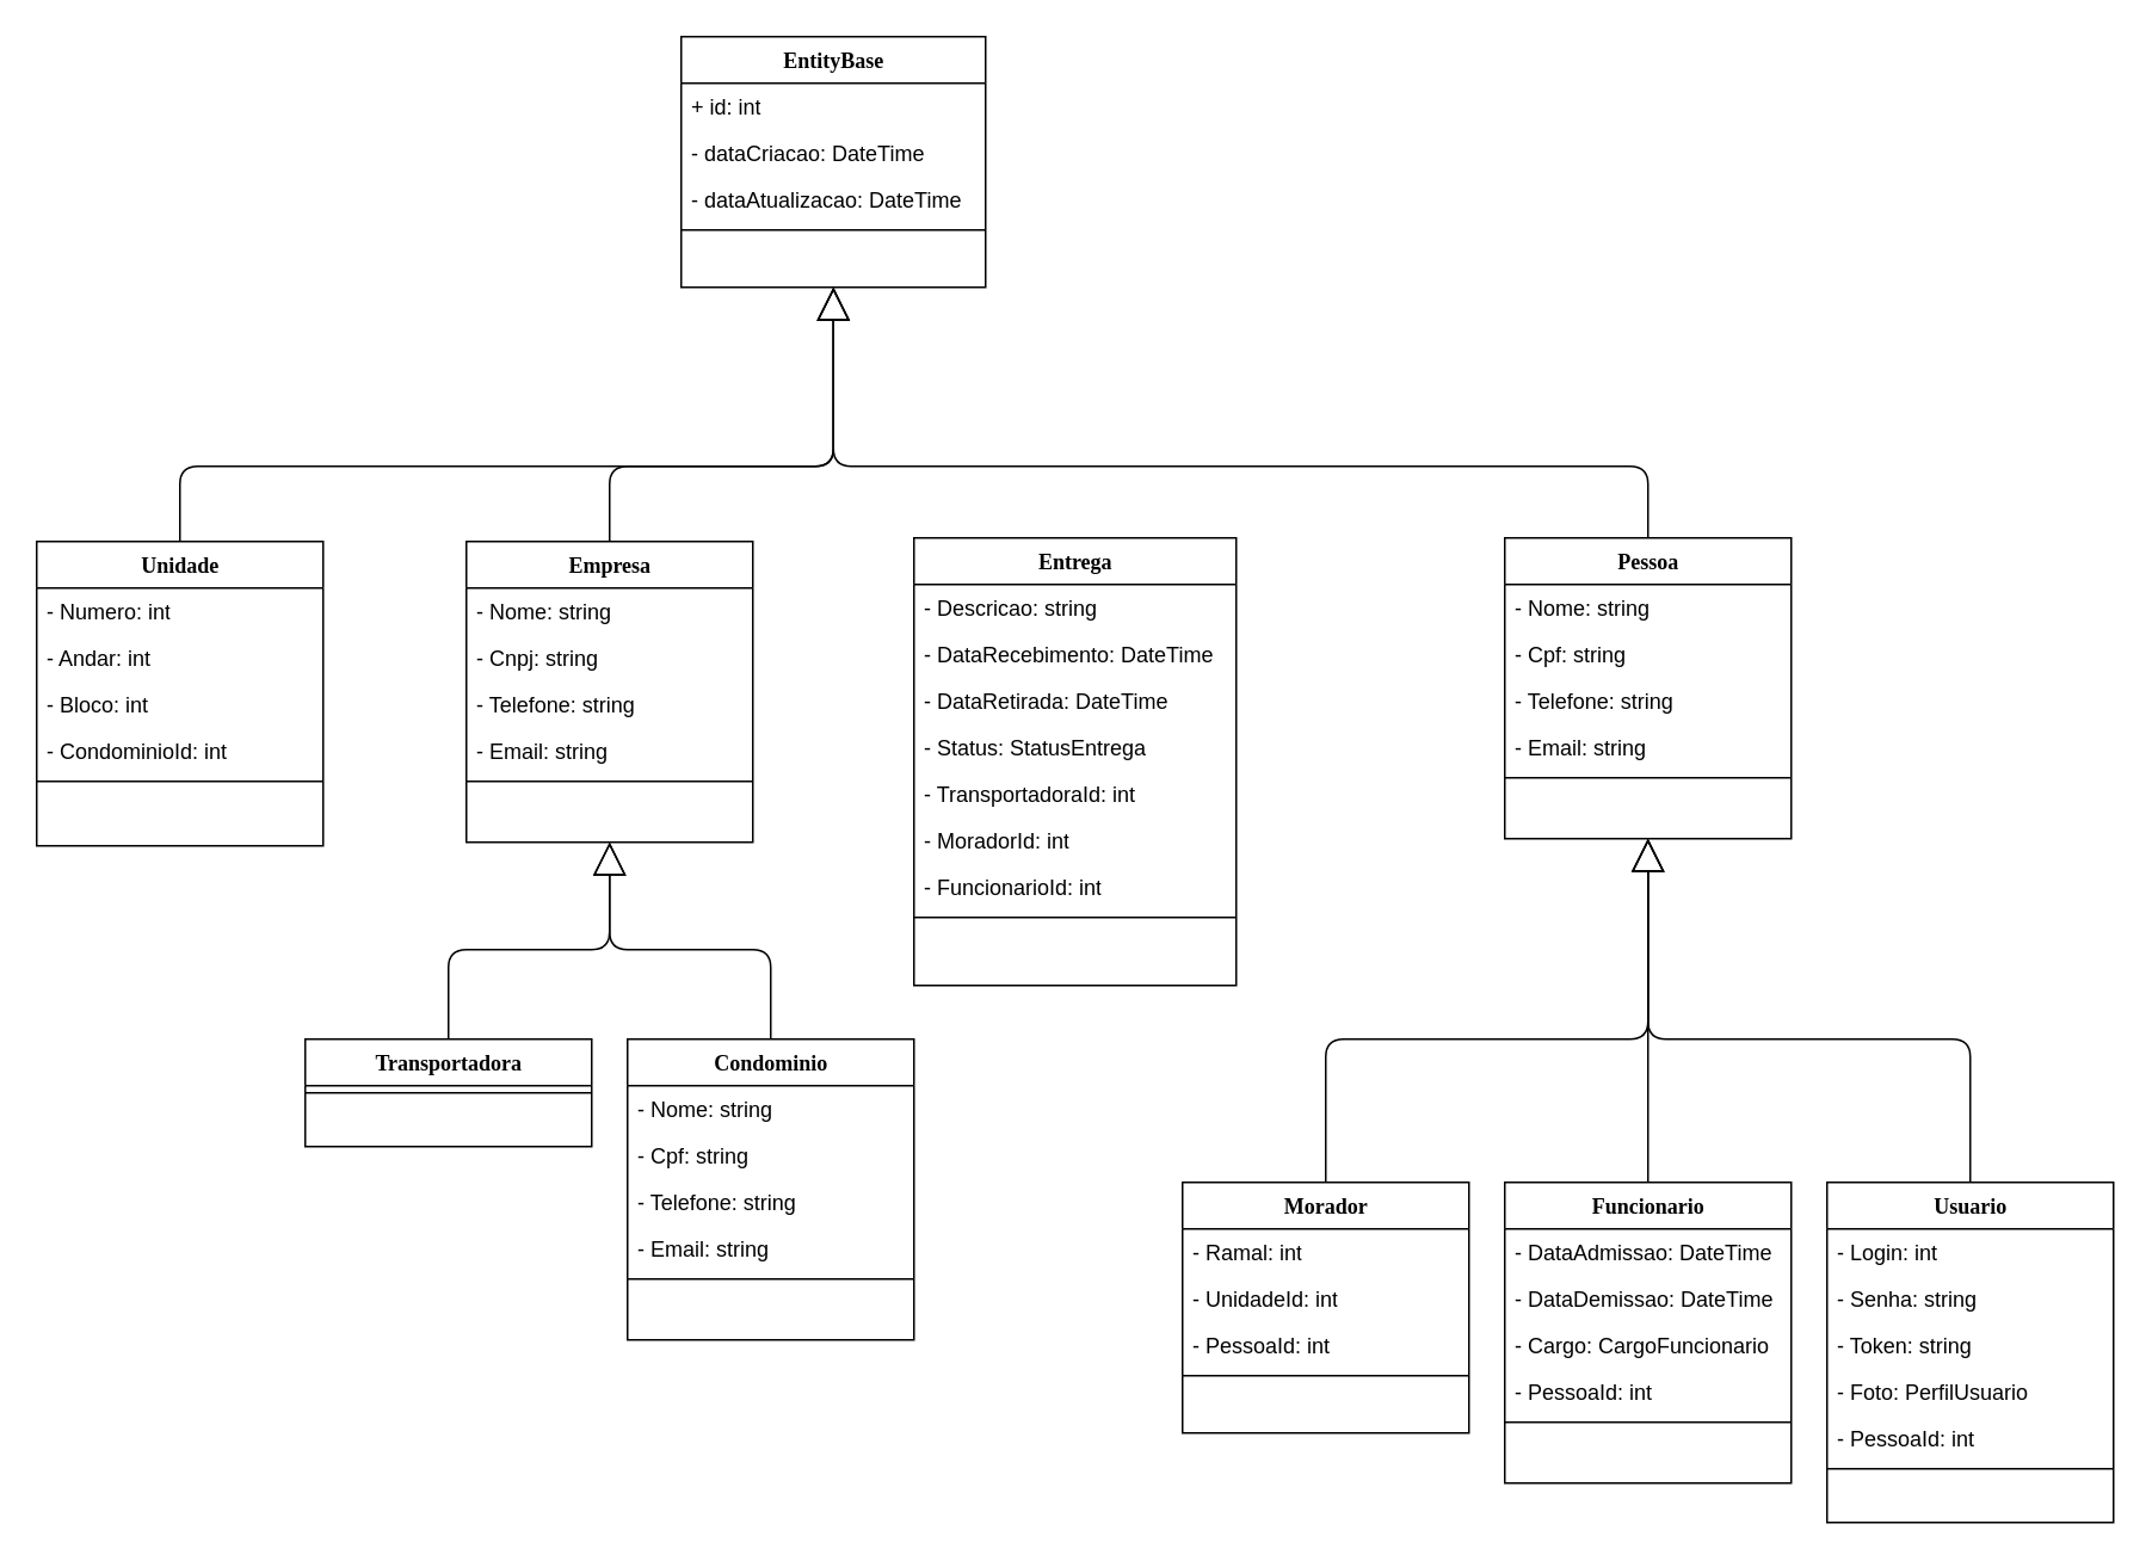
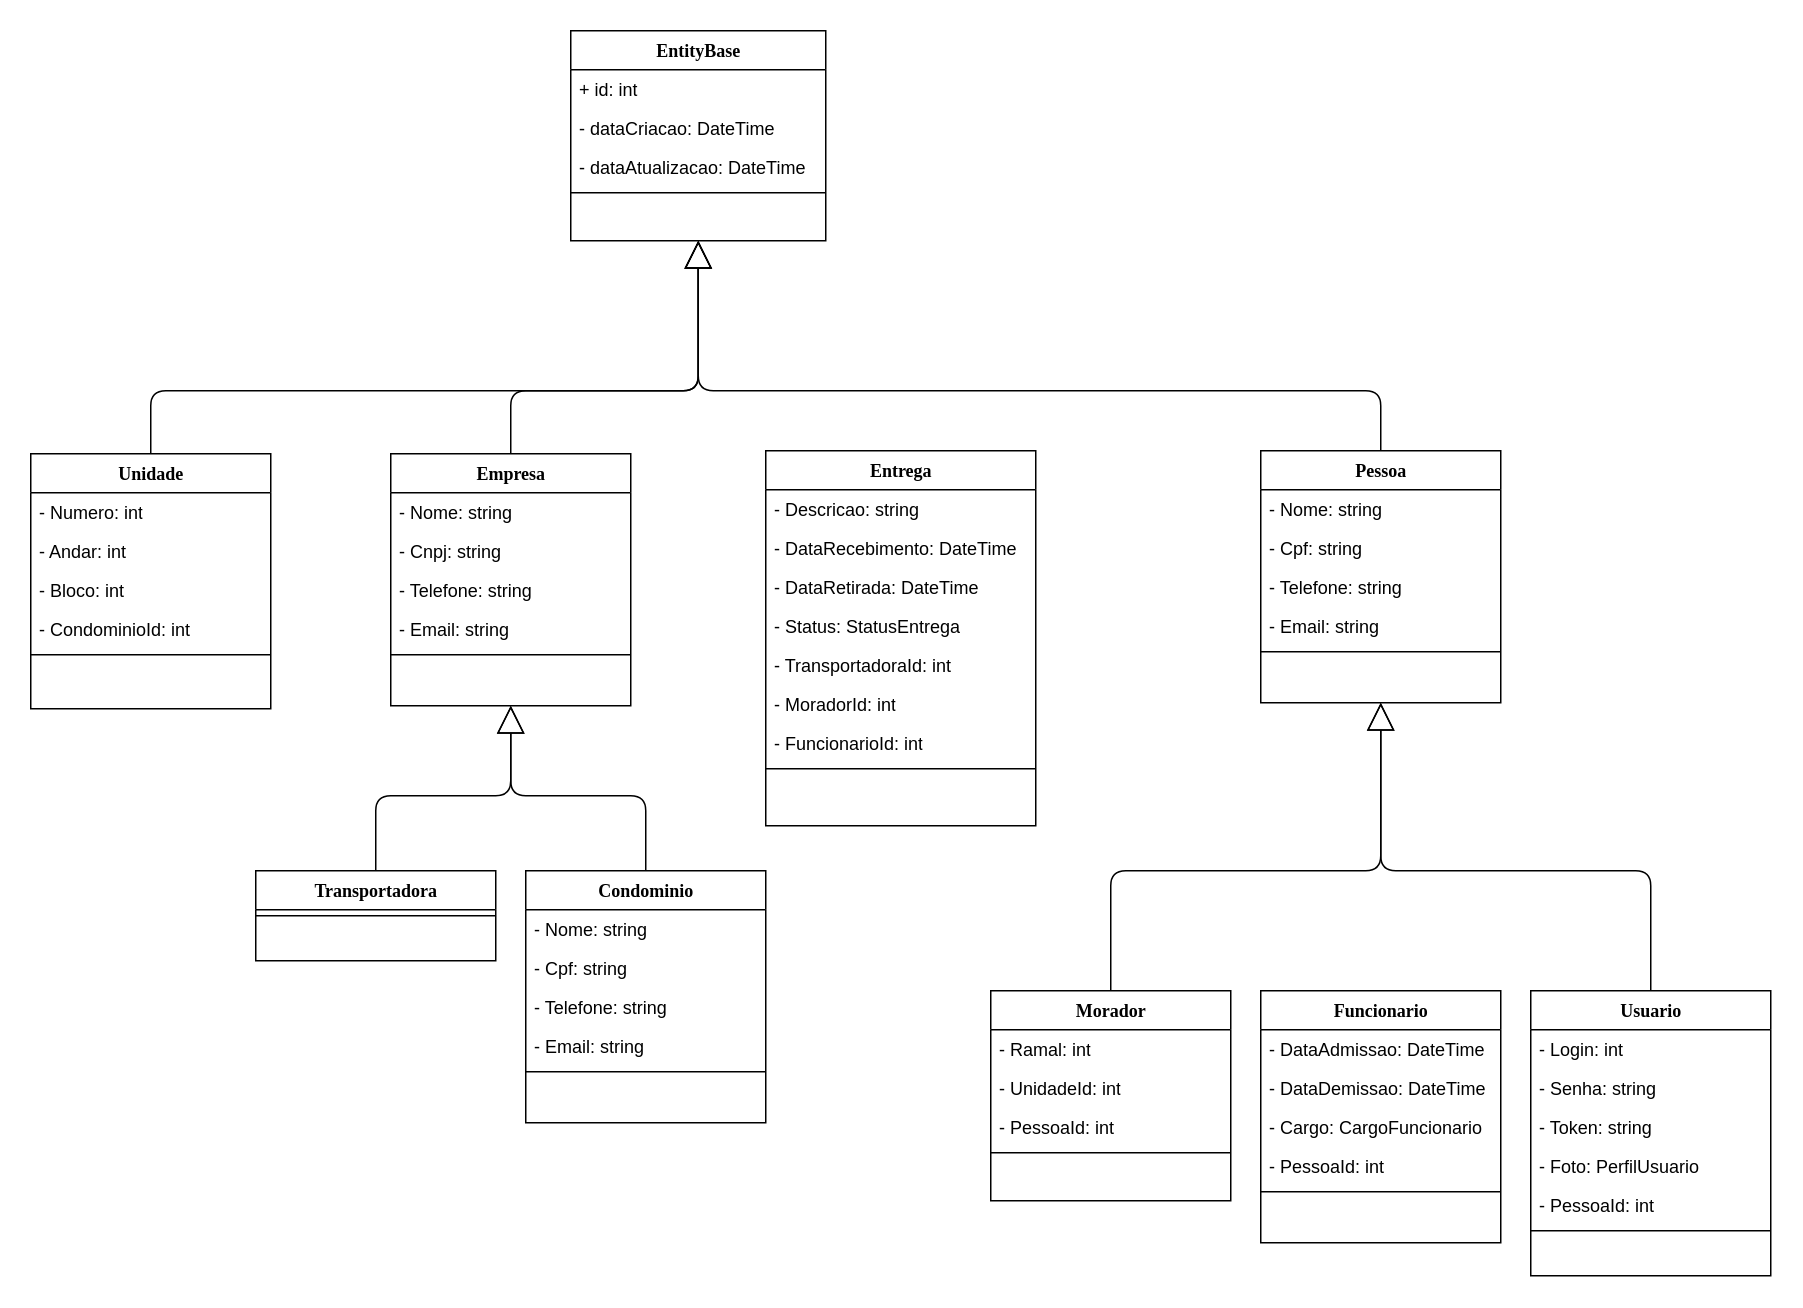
- <mxCell id="48" style="edgeStyle=orthogonalEdgeStyle;html=1;labelBackgroundColor=none;startFill=0;startSize=8;endArrow=block;endFill=0;endSize=16;fontFamily=Verdana;fontSize=12;exitX=0.5;exitY=0;exitDx=0;exitDy=0;entryX=0.5;entryY=1;entryDx=0;entryDy=0;" edge="1" parent="1" source="42" target="22"><mxGeometry relative="1" as="geometry"><Array as="points" /><mxPoint x="625" y="680" as="sourcePoint" /><mxPoint x="950" y="490" as="targetPoint" /></mxGeometry></mxCell>
